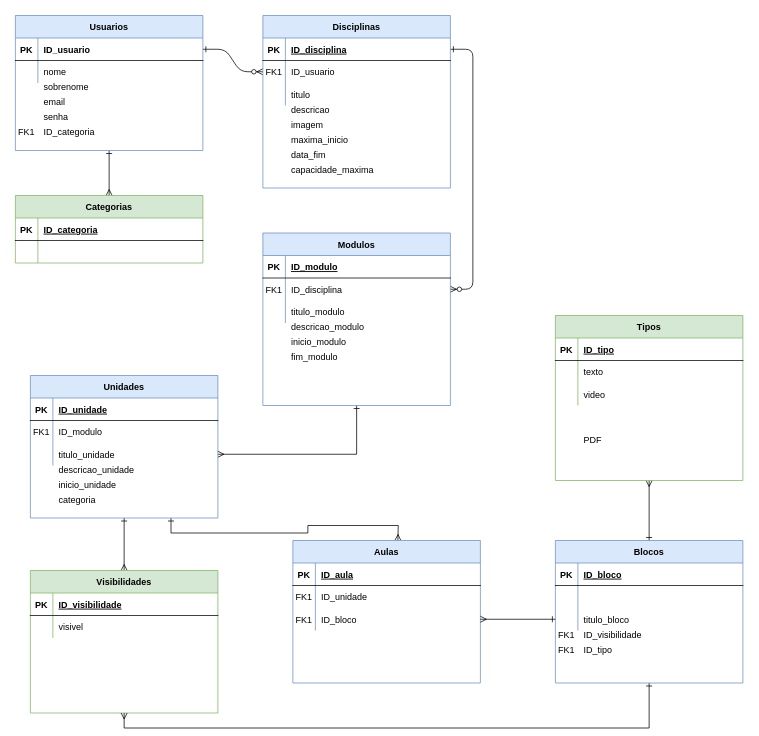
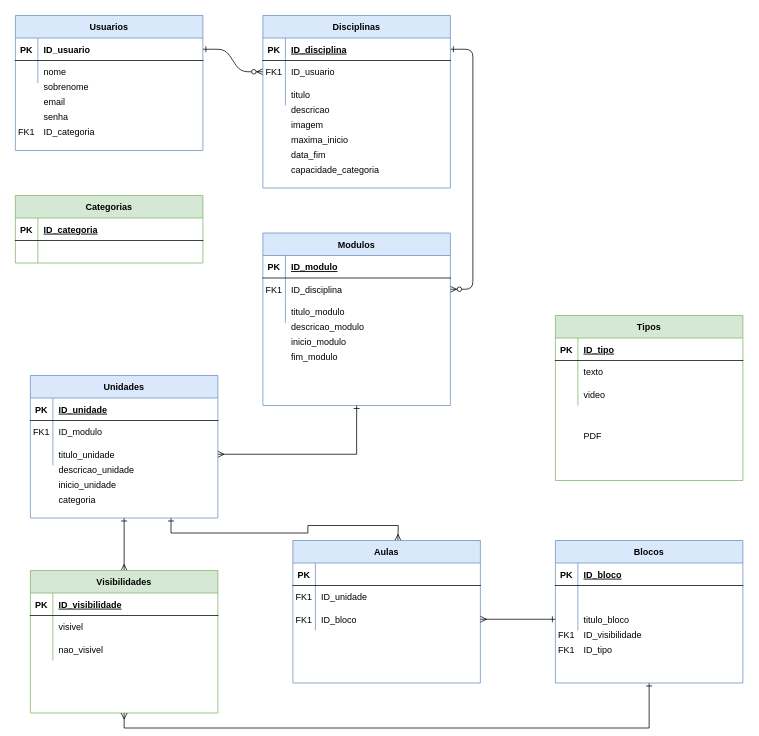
- <mxCell id="66" value="capacidade_maxima" style="shape=partialRectangle;overflow=hidden;connectable=0;fillColor=none;top=0;left=0;bottom=0;right=0;align=left;spacingLeft=6;" parent="64" vertex="1"><mxGeometry x="30" width="220" height="30" as="geometry" /></mxCell>
+ <mxCell id="66" value="capacidade_categoria" style="shape=partialRectangle;overflow=hidden;connectable=0;fillColor=none;top=0;left=0;bottom=0;right=0;align=left;spacingLeft=6;" parent="64" vertex="1"><mxGeometry x="30" width="220" height="30" as="geometry" /></mxCell>
- <mxCell id="25" style="edgeStyle=orthogonalEdgeStyle;rounded=0;orthogonalLoop=1;jettySize=auto;html=1;exitX=0.5;exitY=1;exitDx=0;exitDy=0;endArrow=ERmany;endFill=0;entryX=0.5;entryY=0;entryDx=0;entryDy=0;startArrow=ERone;startFill=0;" parent="1" source="26" target="45" edge="1"><mxGeometry relative="1" as="geometry"><mxPoint x="145" y="250" as="targetPoint" /></mxGeometry></mxCell>
- <mxCell id="132" value="PDF" style="shape=partialRectangle;overflow=hidden;connectable=0;fillColor=none;top=0;left=0;bottom=0;right=0;align=left;spacingLeft=6;" parent="1" vertex="1"><mxGeometry x="770" y="570" width="220" height="30" as="geometry" /></mxCell>
+ <mxCell id="132" value="PDF" style="shape=partialRectangle;overflow=hidden;connectable=0;fillColor=none;top=0;left=0;bottom=0;right=0;align=left;spacingLeft=6;" parent="1" vertex="1"><mxGeometry x="770" y="570" width="140" height="20" as="geometry" /></mxCell>
- <mxCell id="96" style="edgeStyle=orthogonalEdgeStyle;rounded=0;orthogonalLoop=1;jettySize=auto;html=1;exitX=0.5;exitY=0;exitDx=0;exitDy=0;entryX=0.5;entryY=1;entryDx=0;entryDy=0;startArrow=ERone;startFill=0;endArrow=ERmany;endFill=0;" parent="1" source="97" target="122" edge="1"><mxGeometry relative="1" as="geometry" /></mxCell>
- <mxCell id="110" value="ID_aula" style="shape=partialRectangle;overflow=hidden;connectable=0;fillColor=none;top=0;left=0;bottom=0;right=0;align=left;spacingLeft=6;fontStyle=5;" parent="108" vertex="1"><mxGeometry x="30" width="220" height="30" as="geometry" /></mxCell>
+ <mxCell id="94" value="nao_visivel" style="shape=partialRectangle;overflow=hidden;connectable=0;fillColor=none;top=0;left=0;bottom=0;right=0;align=left;spacingLeft=6;" parent="92" vertex="1"><mxGeometry x="30" width="220" height="30" as="geometry" /></mxCell>
